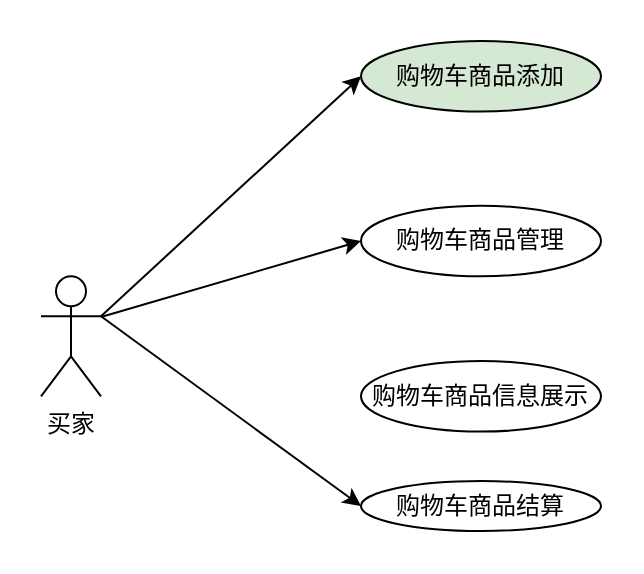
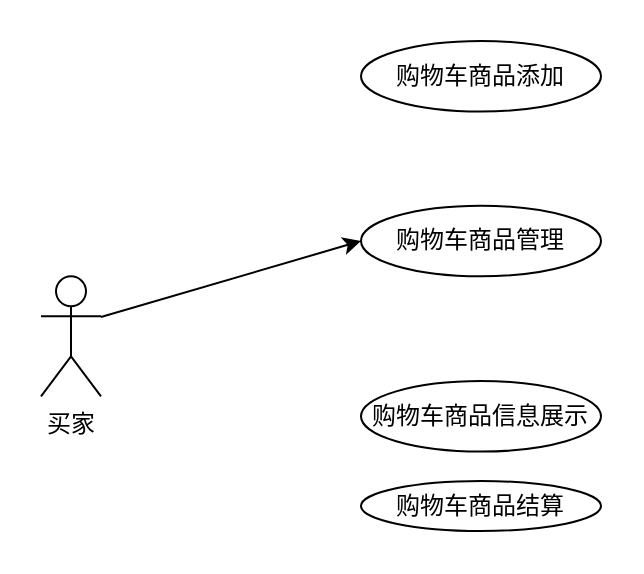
- <mxCell id="6" value="购物车商品添加" style="ellipse;whiteSpace=wrap;html=1;container=0;fillColor=#d5e8d4;" parent="1" vertex="1"><mxGeometry x="180" y="20" width="120" height="35.29" as="geometry" /></mxCell>
+ <mxCell id="6" value="购物车商品添加" style="ellipse;whiteSpace=wrap;html=1;container=0;" parent="1" vertex="1"><mxGeometry x="180" y="20" width="120" height="35.29" as="geometry" /></mxCell>
- <mxCell id="2" style="rounded=0;orthogonalLoop=1;jettySize=auto;html=1;exitX=1;exitY=0.333;exitDx=0;exitDy=0;exitPerimeter=0;entryX=0;entryY=0.5;entryDx=0;entryDy=0;" parent="1" source="5" target="6" edge="1"><mxGeometry relative="1" as="geometry" /></mxCell>
- <mxCell id="8" value="购物车商品信息展示" style="ellipse;whiteSpace=wrap;html=1;container=0;" parent="1" vertex="1"><mxGeometry x="180" y="180" width="120" height="35.29" as="geometry" /></mxCell>
+ <mxCell id="8" value="购物车商品信息展示" style="ellipse;whiteSpace=wrap;html=1;container=0;" parent="1" vertex="1"><mxGeometry x="180" y="190" width="120" height="35.29" as="geometry" /></mxCell>
- <mxCell id="4" style="rounded=0;orthogonalLoop=1;jettySize=auto;html=1;exitX=1;exitY=0.333;exitDx=0;exitDy=0;exitPerimeter=0;entryX=0;entryY=0.5;entryDx=0;entryDy=0;" edge="1" parent="1" source="5" target="9"><mxGeometry relative="1" as="geometry" /></mxCell>
